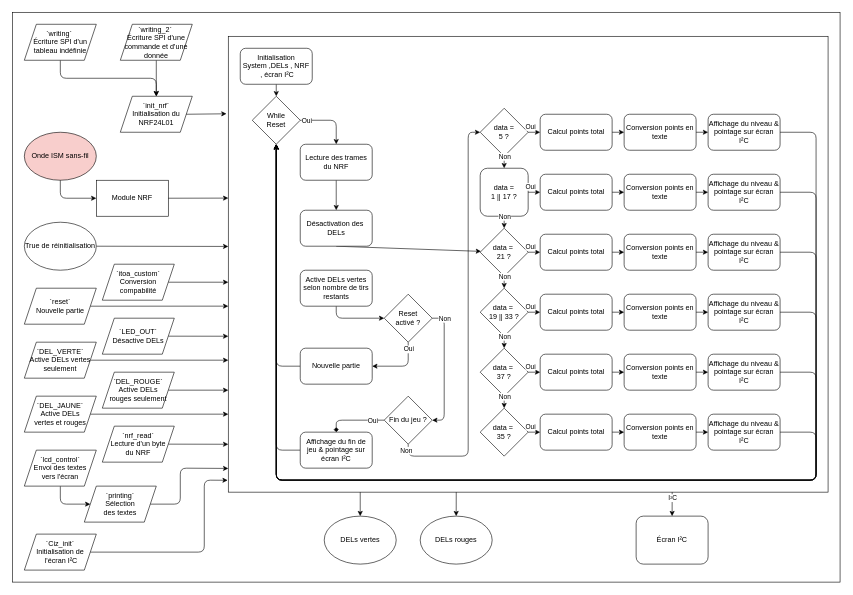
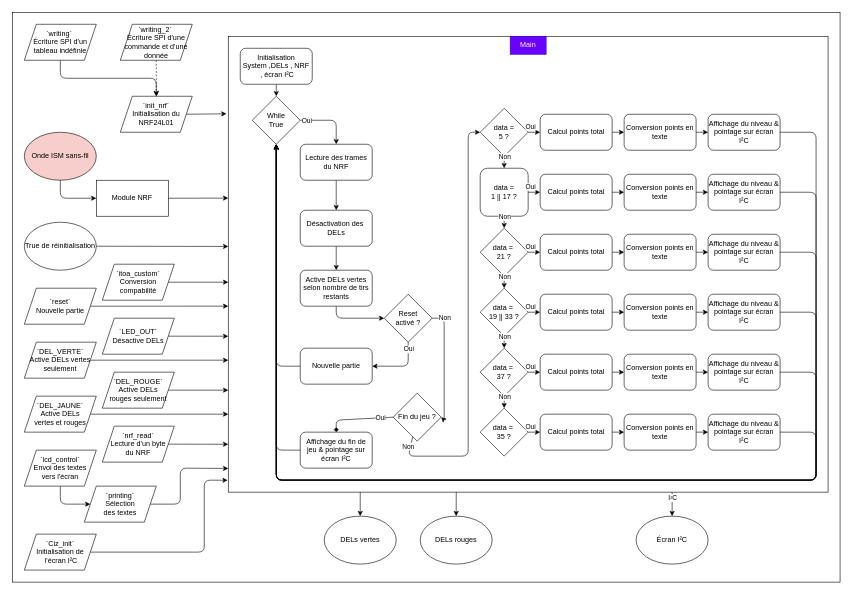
+ <mxCell id="133" value="Main" style="text;html=1;strokeColor=#3700CC;fillColor=#6a00ff;align=center;verticalAlign=middle;whiteSpace=wrap;rounded=0;fontColor=#ffffff;" parent="1" vertex="1"><mxGeometry x="850" y="60" width="60" height="30" as="geometry" /></mxCell>
- <mxCell id="22" style="edgeStyle=none;html=1;exitX=0.5;exitY=1;exitDx=0;exitDy=0;entryX=0.5;entryY=0;entryDx=0;entryDy=0;" parent="18" source="23" target="19" edge="1"><mxGeometry relative="1" as="geometry" /></mxCell>
+ <mxCell id="22" style="edgeStyle=none;html=1;exitX=0.5;exitY=1;exitDx=0;exitDy=0;entryX=0.5;entryY=0;entryDx=0;entryDy=0;dashed=1;" parent="18" source="23" target="19" edge="1"><mxGeometry relative="1" as="geometry" /></mxCell>
- <mxCell id="36" value="While&lt;br&gt;Reset" style="rhombus;whiteSpace=wrap;html=1;rounded=0;shadow=0;glass=0;sketch=0;" parent="1" vertex="1"><mxGeometry x="420" y="160" width="80" height="80" as="geometry" /></mxCell>
+ <mxCell id="36" value="While&lt;br&gt;True" style="rhombus;whiteSpace=wrap;html=1;rounded=0;shadow=0;glass=0;sketch=0;" parent="1" vertex="1"><mxGeometry x="420" y="160" width="80" height="80" as="geometry" /></mxCell>
- <mxCell id="45" style="edgeStyle=none;html=1;exitX=0.5;exitY=1;exitDx=0;exitDy=0;" edge="1" parent="1" source="46" target="82"><mxGeometry relative="1" as="geometry" /></mxCell>
+ <mxCell id="45" style="edgeStyle=none;html=1;exitX=0.5;exitY=1;exitDx=0;exitDy=0;entryX=0.5;entryY=0;entryDx=0;entryDy=0;" edge="1" parent="1" source="46" target="48"><mxGeometry relative="1" as="geometry" /></mxCell>
- <mxCell id="60" value="Fin du jeu ?&lt;br&gt;" style="rhombus;whiteSpace=wrap;html=1;" parent="1" vertex="1"><mxGeometry x="640" y="660" width="80" height="80" as="geometry" /></mxCell>
+ <mxCell id="60" value="Fin du jeu ?&lt;br&gt;" style="rhombus;whiteSpace=wrap;html=1;" parent="1" vertex="1"><mxGeometry x="655" y="655" width="80" height="80" as="geometry" /></mxCell>
- <mxCell id="140" value="Écran I²C" style="whiteSpace=wrap;html=1;rounded=1;" parent="1" vertex="1"><mxGeometry x="1060" y="860" width="120" height="80" as="geometry" /></mxCell>
+ <mxCell id="140" value="Écran I²C" style="ellipse;whiteSpace=wrap;html=1;" parent="1" vertex="1"><mxGeometry x="1060" y="860" width="120" height="80" as="geometry" /></mxCell>
